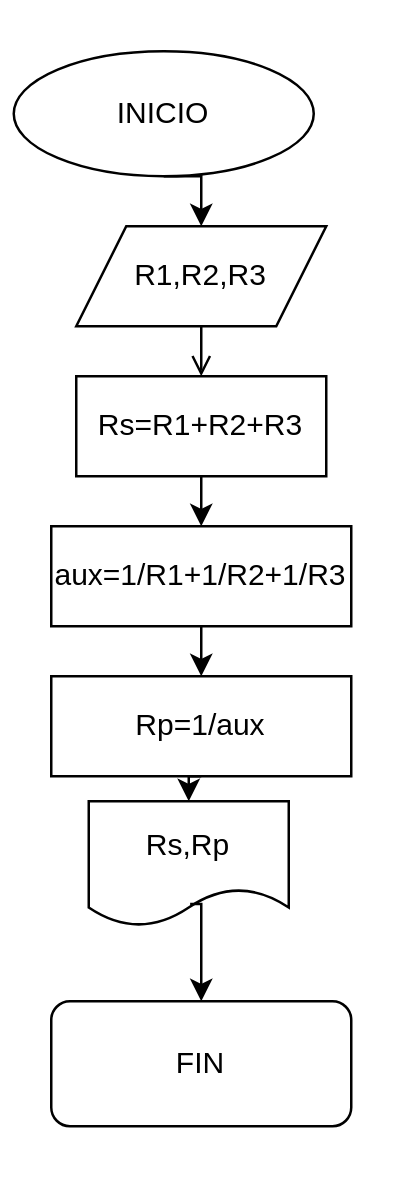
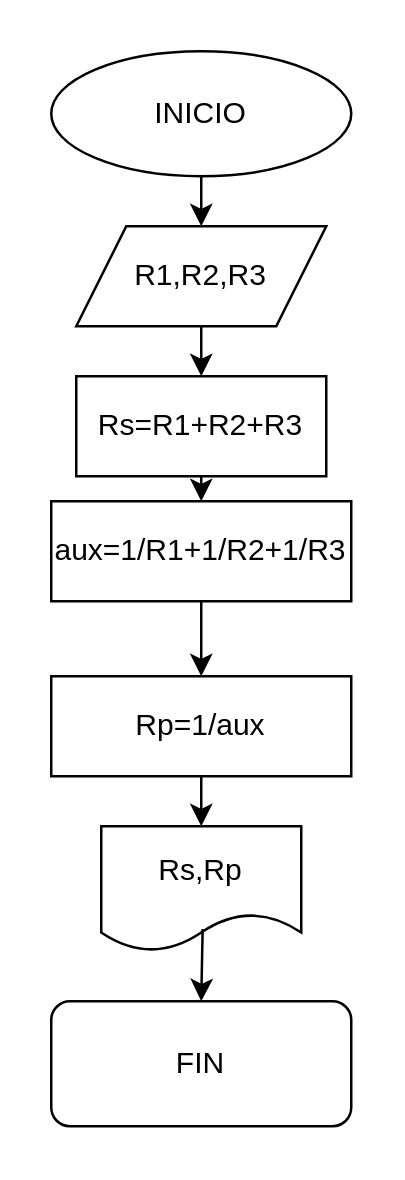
- <mxCell id="3" value="INICIO" style="ellipse;whiteSpace=wrap;html=1;" parent="1" vertex="1"><mxGeometry x="5" y="20" width="120" height="50" as="geometry" /></mxCell>
+ <mxCell id="3" value="INICIO" style="ellipse;whiteSpace=wrap;html=1;" parent="1" vertex="1"><mxGeometry x="20" y="20" width="120" height="50" as="geometry" /></mxCell>
- <mxCell id="5" style="edgeStyle=orthogonalEdgeStyle;rounded=0;orthogonalLoop=1;jettySize=auto;html=1;exitX=0.5;exitY=1;exitDx=0;exitDy=0;entryX=0.5;entryY=0;entryDx=0;entryDy=0;endArrow=open;" edge="1" parent="1" source="6" target="10"><mxGeometry relative="1" as="geometry" /></mxCell>
+ <mxCell id="5" style="edgeStyle=orthogonalEdgeStyle;rounded=0;orthogonalLoop=1;jettySize=auto;html=1;exitX=0.5;exitY=1;exitDx=0;exitDy=0;entryX=0.5;entryY=0;entryDx=0;entryDy=0;" edge="1" parent="1" source="6" target="10"><mxGeometry relative="1" as="geometry" /></mxCell>
- <mxCell id="12" value="aux=1/R1+1/R2+1/R3" style="rounded=0;whiteSpace=wrap;html=1;" vertex="1" parent="1"><mxGeometry x="20" y="210" width="120" height="40" as="geometry" /></mxCell>
+ <mxCell id="12" value="aux=1/R1+1/R2+1/R3" style="rounded=0;whiteSpace=wrap;html=1;" vertex="1" parent="1"><mxGeometry x="20" y="200" width="120" height="40" as="geometry" /></mxCell>
- <mxCell id="7" value="Rs,Rp" style="shape=document;whiteSpace=wrap;html=1;boundedLbl=1;" parent="1" vertex="1"><mxGeometry x="35" y="320" width="80" height="50" as="geometry" /></mxCell>
+ <mxCell id="7" value="Rs,Rp" style="shape=document;whiteSpace=wrap;html=1;boundedLbl=1;" parent="1" vertex="1"><mxGeometry x="40" y="330" width="80" height="50" as="geometry" /></mxCell>
